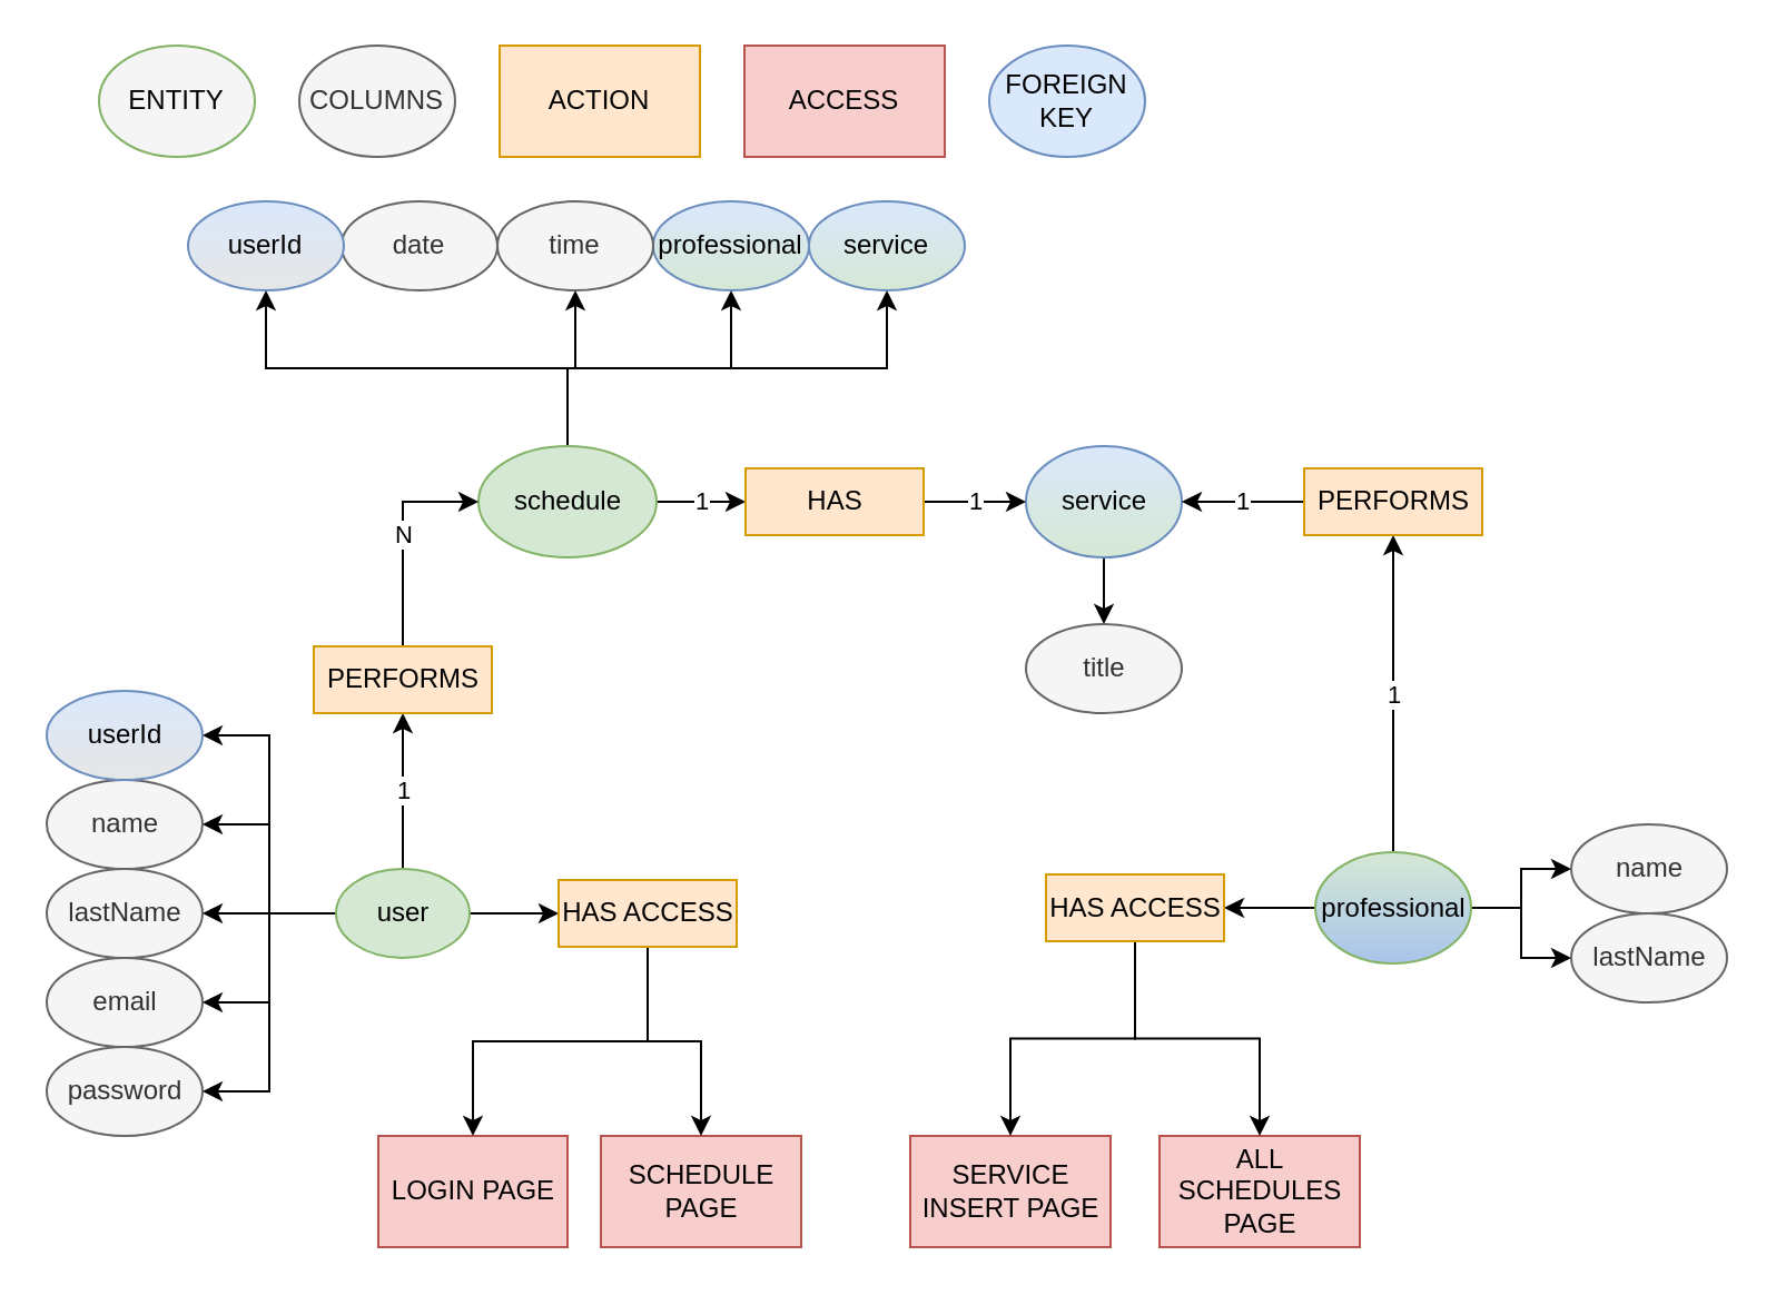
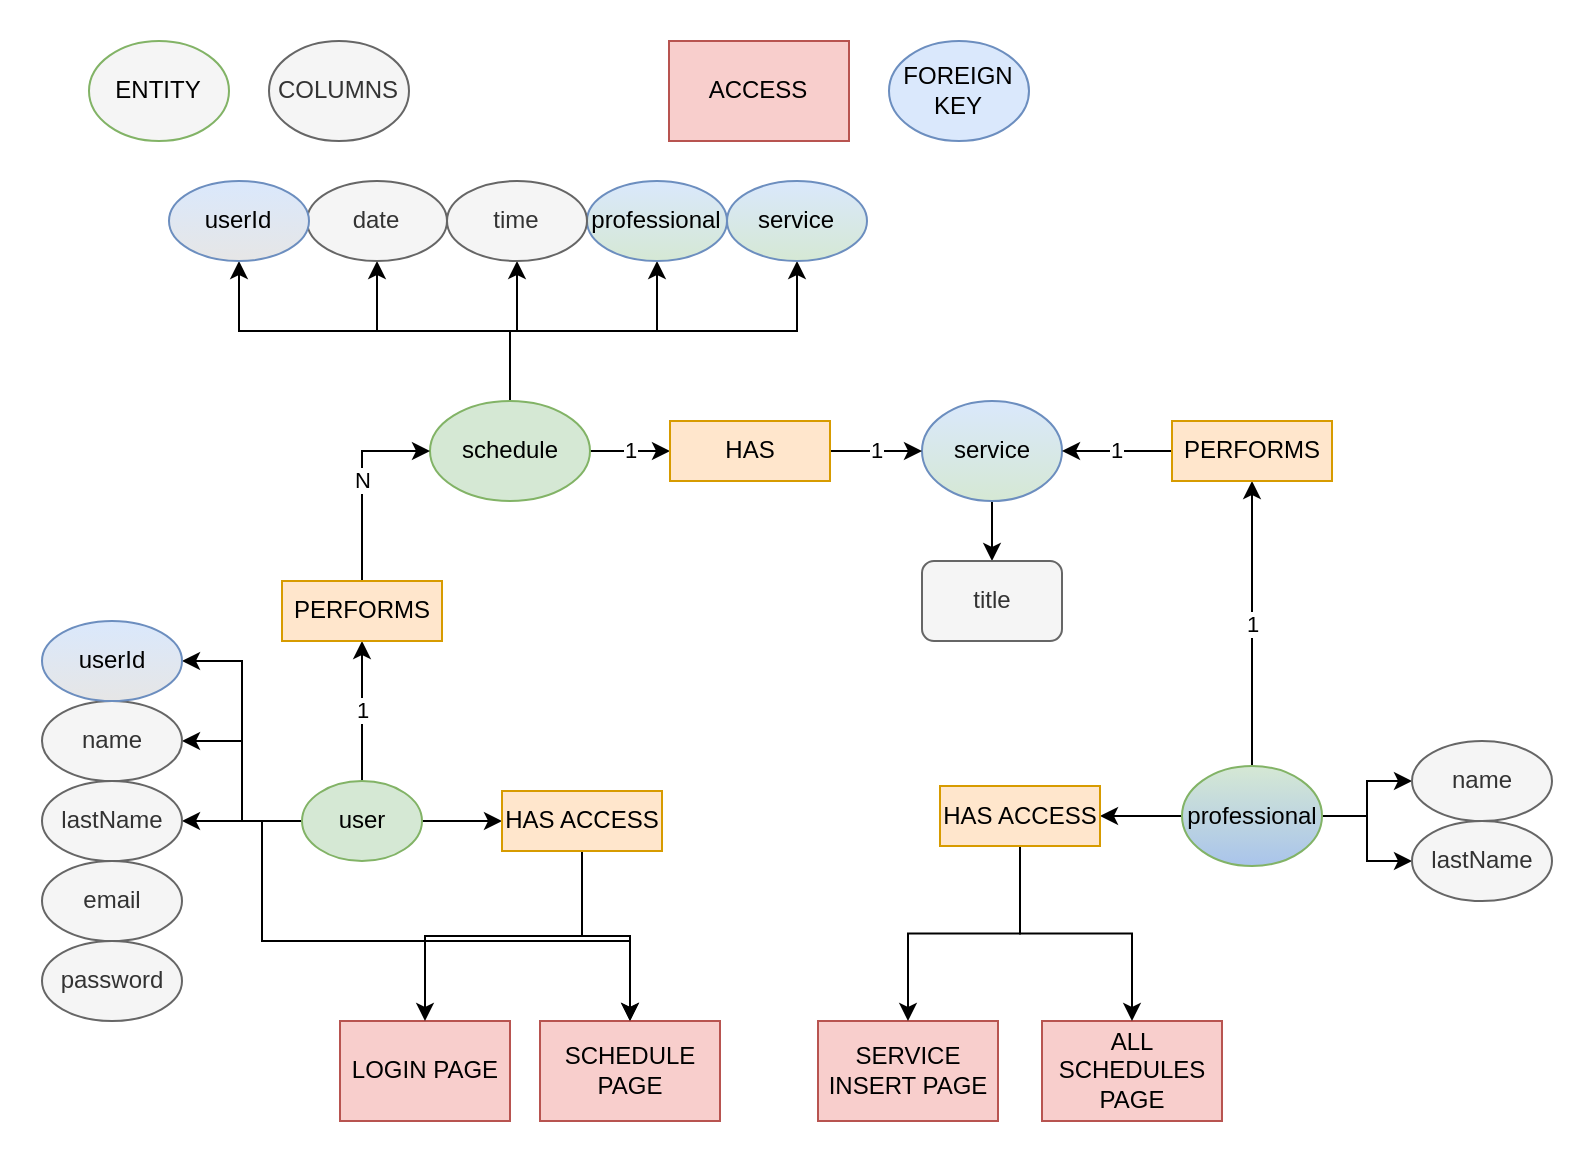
- <mxCell id="34" value="ACTION" style="rounded=0;whiteSpace=wrap;html=1;fillColor=#ffe6cc;strokeColor=#d79b00;" vertex="1" parent="1"><mxGeometry x="224" y="20" width="90" height="50" as="geometry" /></mxCell>
+ <mxCell id="10" style="edgeStyle=orthogonalEdgeStyle;rounded=0;orthogonalLoop=1;jettySize=auto;html=1;exitX=0.5;exitY=0;exitDx=0;exitDy=0;entryX=0.5;entryY=1;entryDx=0;entryDy=0;" edge="1" parent="1" source="16" target="23"><mxGeometry relative="1" as="geometry" /></mxCell>
- <mxCell id="37" value="title" style="ellipse;whiteSpace=wrap;html=1;fillColor=#f5f5f5;fontColor=#333333;strokeColor=#666666;" vertex="1" parent="1"><mxGeometry x="460.5" y="280" width="70" height="40" as="geometry" /></mxCell>
+ <mxCell id="37" value="title" style="whiteSpace=wrap;html=1;fillColor=#f5f5f5;fontColor=#333333;strokeColor=#666666;rounded=1;" vertex="1" parent="1"><mxGeometry x="460.5" y="280" width="70" height="40" as="geometry" /></mxCell>
- <mxCell id="5" style="edgeStyle=orthogonalEdgeStyle;rounded=0;orthogonalLoop=1;jettySize=auto;html=1;exitX=0;exitY=0.5;exitDx=0;exitDy=0;entryX=1;entryY=0.5;entryDx=0;entryDy=0;" edge="1" parent="1" source="9" target="21"><mxGeometry relative="1" as="geometry" /></mxCell>
+ <mxCell id="5" style="edgeStyle=orthogonalEdgeStyle;rounded=0;orthogonalLoop=1;jettySize=auto;html=1;exitX=0;exitY=0.5;exitDx=0;exitDy=0;" edge="1" parent="1" source="9" target="45"><mxGeometry relative="1" as="geometry" /></mxCell>
- <mxCell id="6" style="edgeStyle=orthogonalEdgeStyle;rounded=0;orthogonalLoop=1;jettySize=auto;html=1;exitX=0;exitY=0.5;exitDx=0;exitDy=0;entryX=1;entryY=0.5;entryDx=0;entryDy=0;" edge="1" parent="1" source="9" target="22"><mxGeometry relative="1" as="geometry" /></mxCell>
